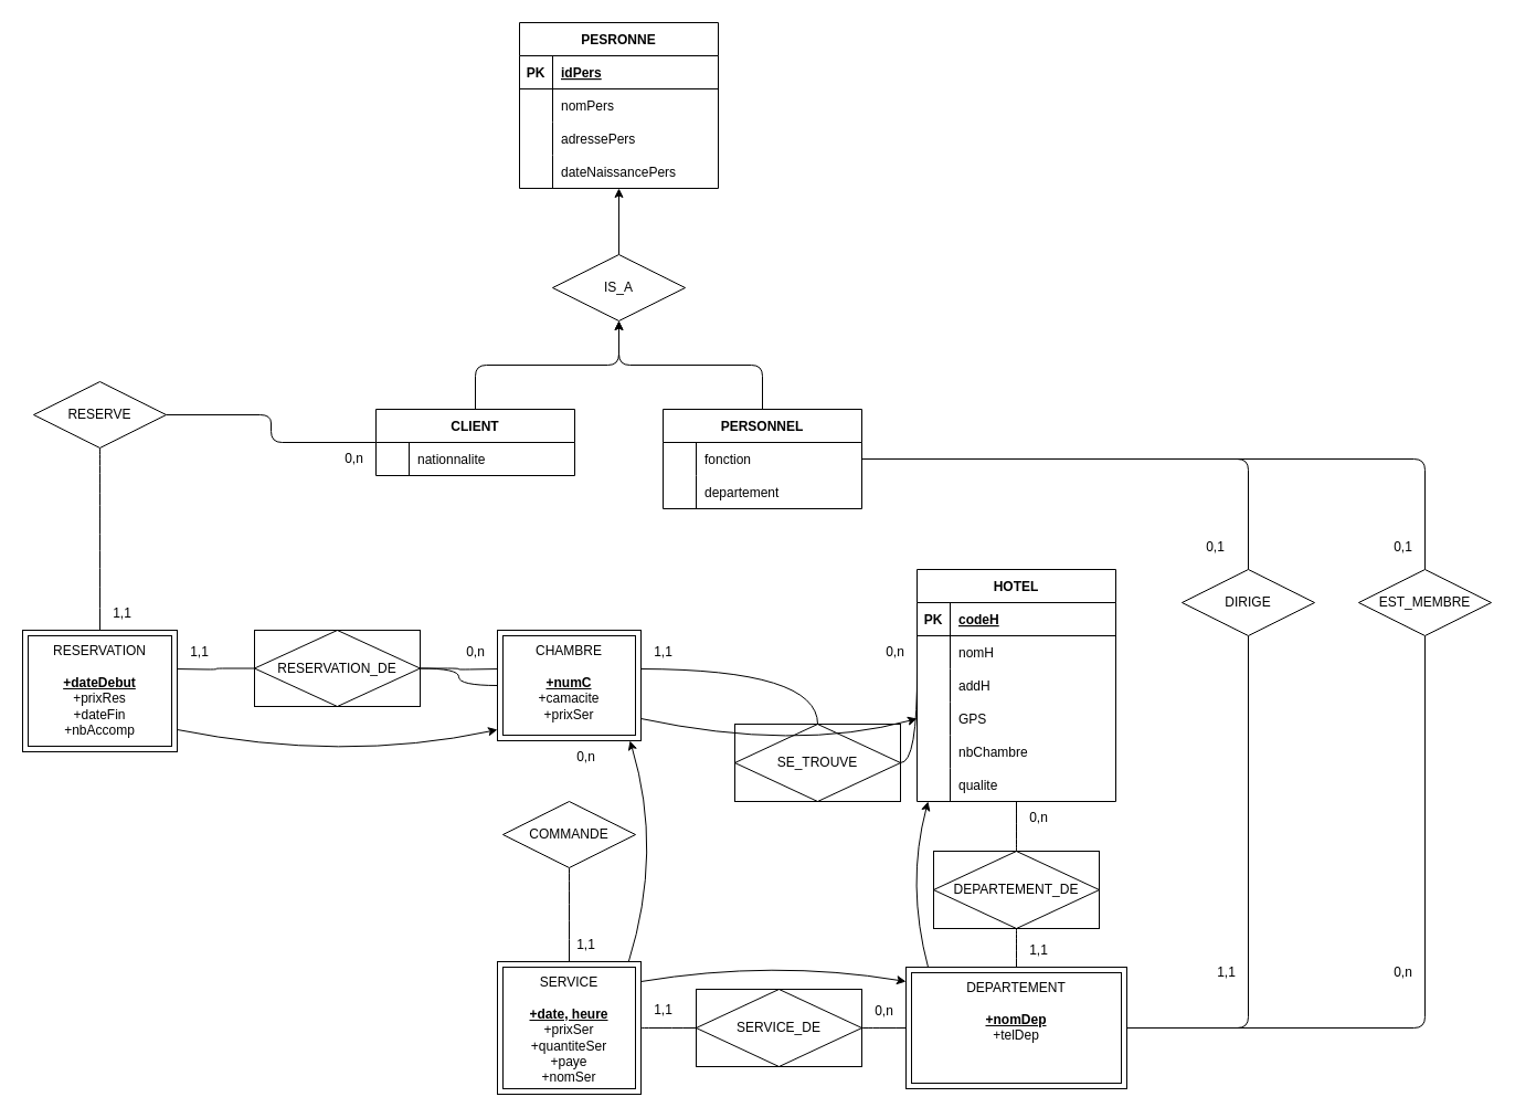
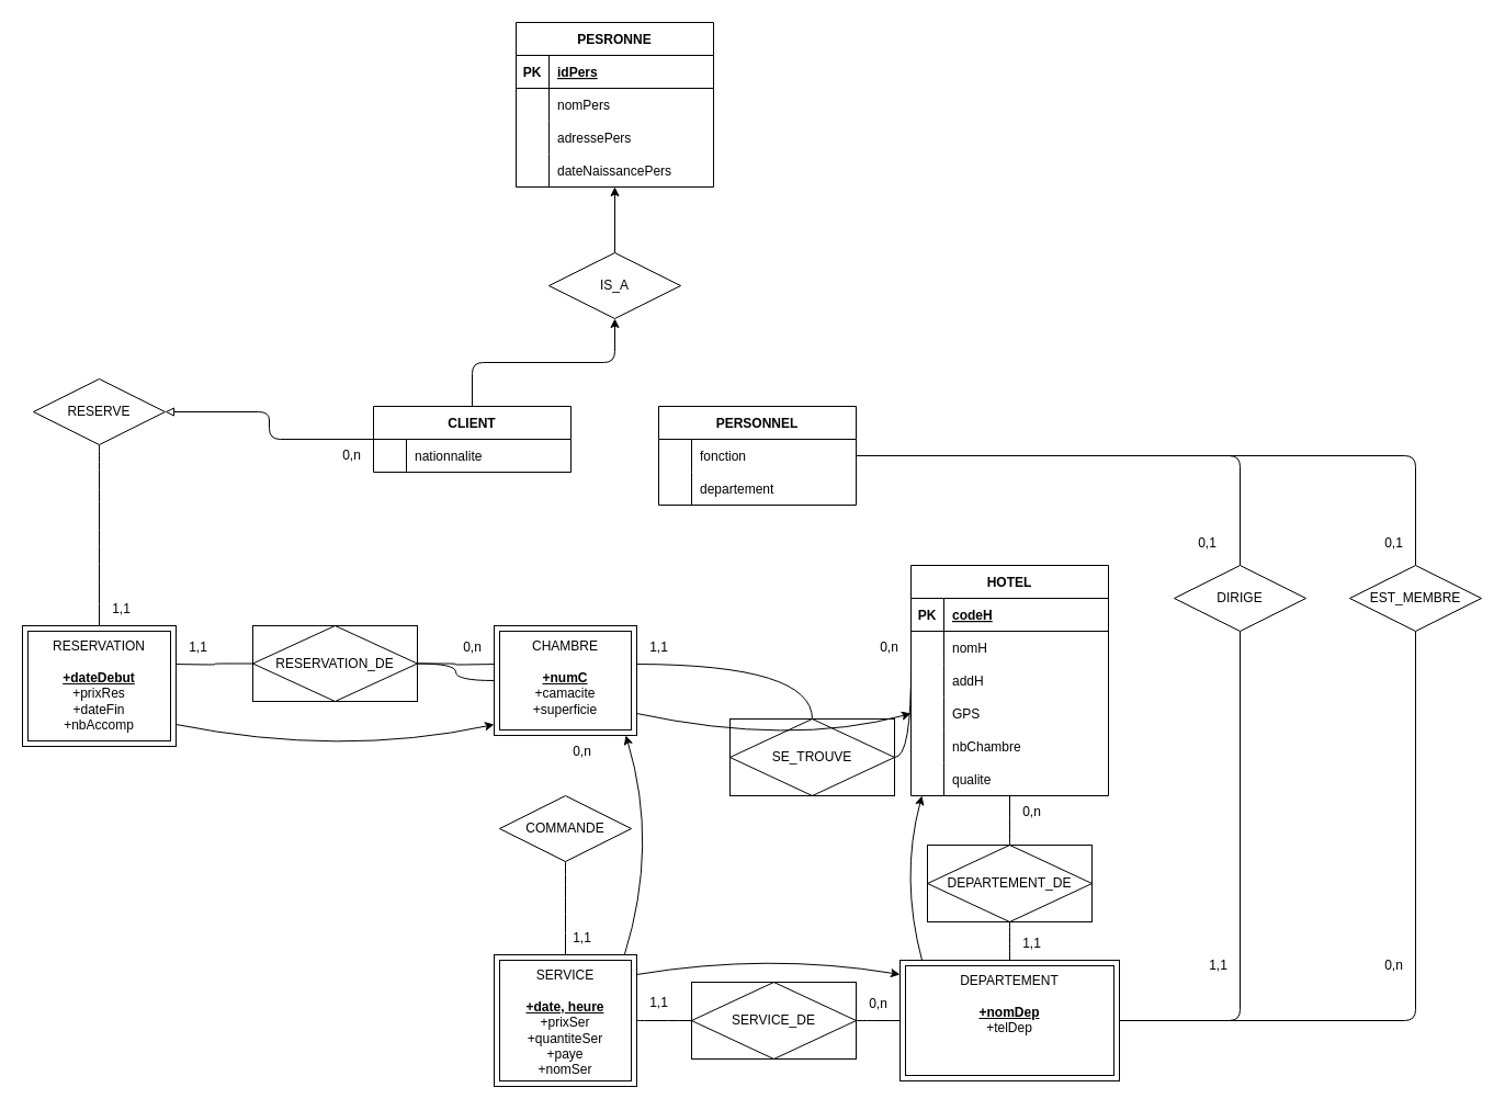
- <mxCell id="23" style="edgeStyle=orthogonalEdgeStyle;html=1;" edge="1" parent="1" source="26" target="16"><mxGeometry relative="1" as="geometry" /></mxCell>
- <mxCell id="18" style="edgeStyle=orthogonalEdgeStyle;html=1;endArrow=none;endFill=0;" edge="1" parent="1" source="19" target="34"><mxGeometry relative="1" as="geometry" /></mxCell>
+ <mxCell id="18" style="edgeStyle=orthogonalEdgeStyle;html=1;endArrow=block;endFill=0;" edge="1" parent="1" source="19" target="34"><mxGeometry relative="1" as="geometry" /></mxCell>
- <mxCell id="37" value="CHAMBRE&lt;br style=&quot;font-size: 12px;&quot;&gt;&lt;br style=&quot;font-size: 12px;&quot;&gt;&lt;u&gt;&lt;b style=&quot;font-size: 12px;&quot;&gt;+numC&lt;/b&gt;&lt;br style=&quot;font-size: 12px;&quot;&gt;&lt;/u&gt;+camacite&lt;br style=&quot;font-size: 12px;&quot;&gt;+prixSer" style="shape=ext;margin=3;double=1;whiteSpace=wrap;html=1;align=center;fillColor=none;verticalAlign=top;fontSize=12;" vertex="1" parent="1"><mxGeometry x="450" y="570" width="130" height="100" as="geometry" /></mxCell>
+ <mxCell id="37" value="CHAMBRE&lt;br style=&quot;font-size: 12px;&quot;&gt;&lt;br style=&quot;font-size: 12px;&quot;&gt;&lt;u&gt;&lt;b style=&quot;font-size: 12px;&quot;&gt;+numC&lt;/b&gt;&lt;br style=&quot;font-size: 12px;&quot;&gt;&lt;/u&gt;+camacite&lt;br style=&quot;font-size: 12px;&quot;&gt;+superficie" style="shape=ext;margin=3;double=1;whiteSpace=wrap;html=1;align=center;fillColor=none;verticalAlign=top;fontSize=12;" vertex="1" parent="1"><mxGeometry x="450" y="570" width="130" height="100" as="geometry" /></mxCell>
